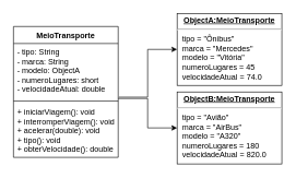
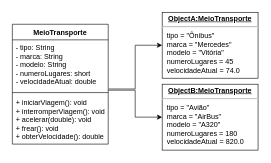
- <mxCell id="3" value="- tipo: String&#10;- marca: String&#10;- modelo: ObjectA&#10;- numeroLugares: short&#10;- velocidadeAtual: double" style="text;strokeColor=none;fillColor=none;align=left;verticalAlign=top;spacingLeft=4;spacingRight=4;overflow=hidden;rotatable=0;points=[[0,0.5],[1,0.5]];portConstraint=eastwest;" parent="2" vertex="1"><mxGeometry y="26" width="160" height="84" as="geometry" /></mxCell>
+ <mxCell id="3" value="- tipo: String&#10;- marca: String&#10;- modelo: String&#10;- numeroLugares: short&#10;- velocidadeAtual: double" style="text;strokeColor=none;fillColor=none;align=left;verticalAlign=top;spacingLeft=4;spacingRight=4;overflow=hidden;rotatable=0;points=[[0,0.5],[1,0.5]];portConstraint=eastwest;" parent="2" vertex="1"><mxGeometry y="26" width="160" height="84" as="geometry" /></mxCell>
- <mxCell id="5" value="+ iniciarViagem(): void&#10;+ interromperViagem(): void&#10;+ acelerar(double): void&#10;+ tipo(): void&#10;+ obterVelocidade(): double" style="text;strokeColor=none;fillColor=none;align=left;verticalAlign=top;spacingLeft=4;spacingRight=4;overflow=hidden;rotatable=0;points=[[0,0.5],[1,0.5]];portConstraint=eastwest;" parent="2" vertex="1"><mxGeometry y="118" width="160" height="82" as="geometry" /></mxCell>
+ <mxCell id="5" value="+ iniciarViagem(): void&#10;+ interromperViagem(): void&#10;+ acelerar(double): void&#10;+ frear(): void&#10;+ obterVelocidade(): double" style="text;strokeColor=none;fillColor=none;align=left;verticalAlign=top;spacingLeft=4;spacingRight=4;overflow=hidden;rotatable=0;points=[[0,0.5],[1,0.5]];portConstraint=eastwest;" parent="2" vertex="1"><mxGeometry y="118" width="160" height="82" as="geometry" /></mxCell>
